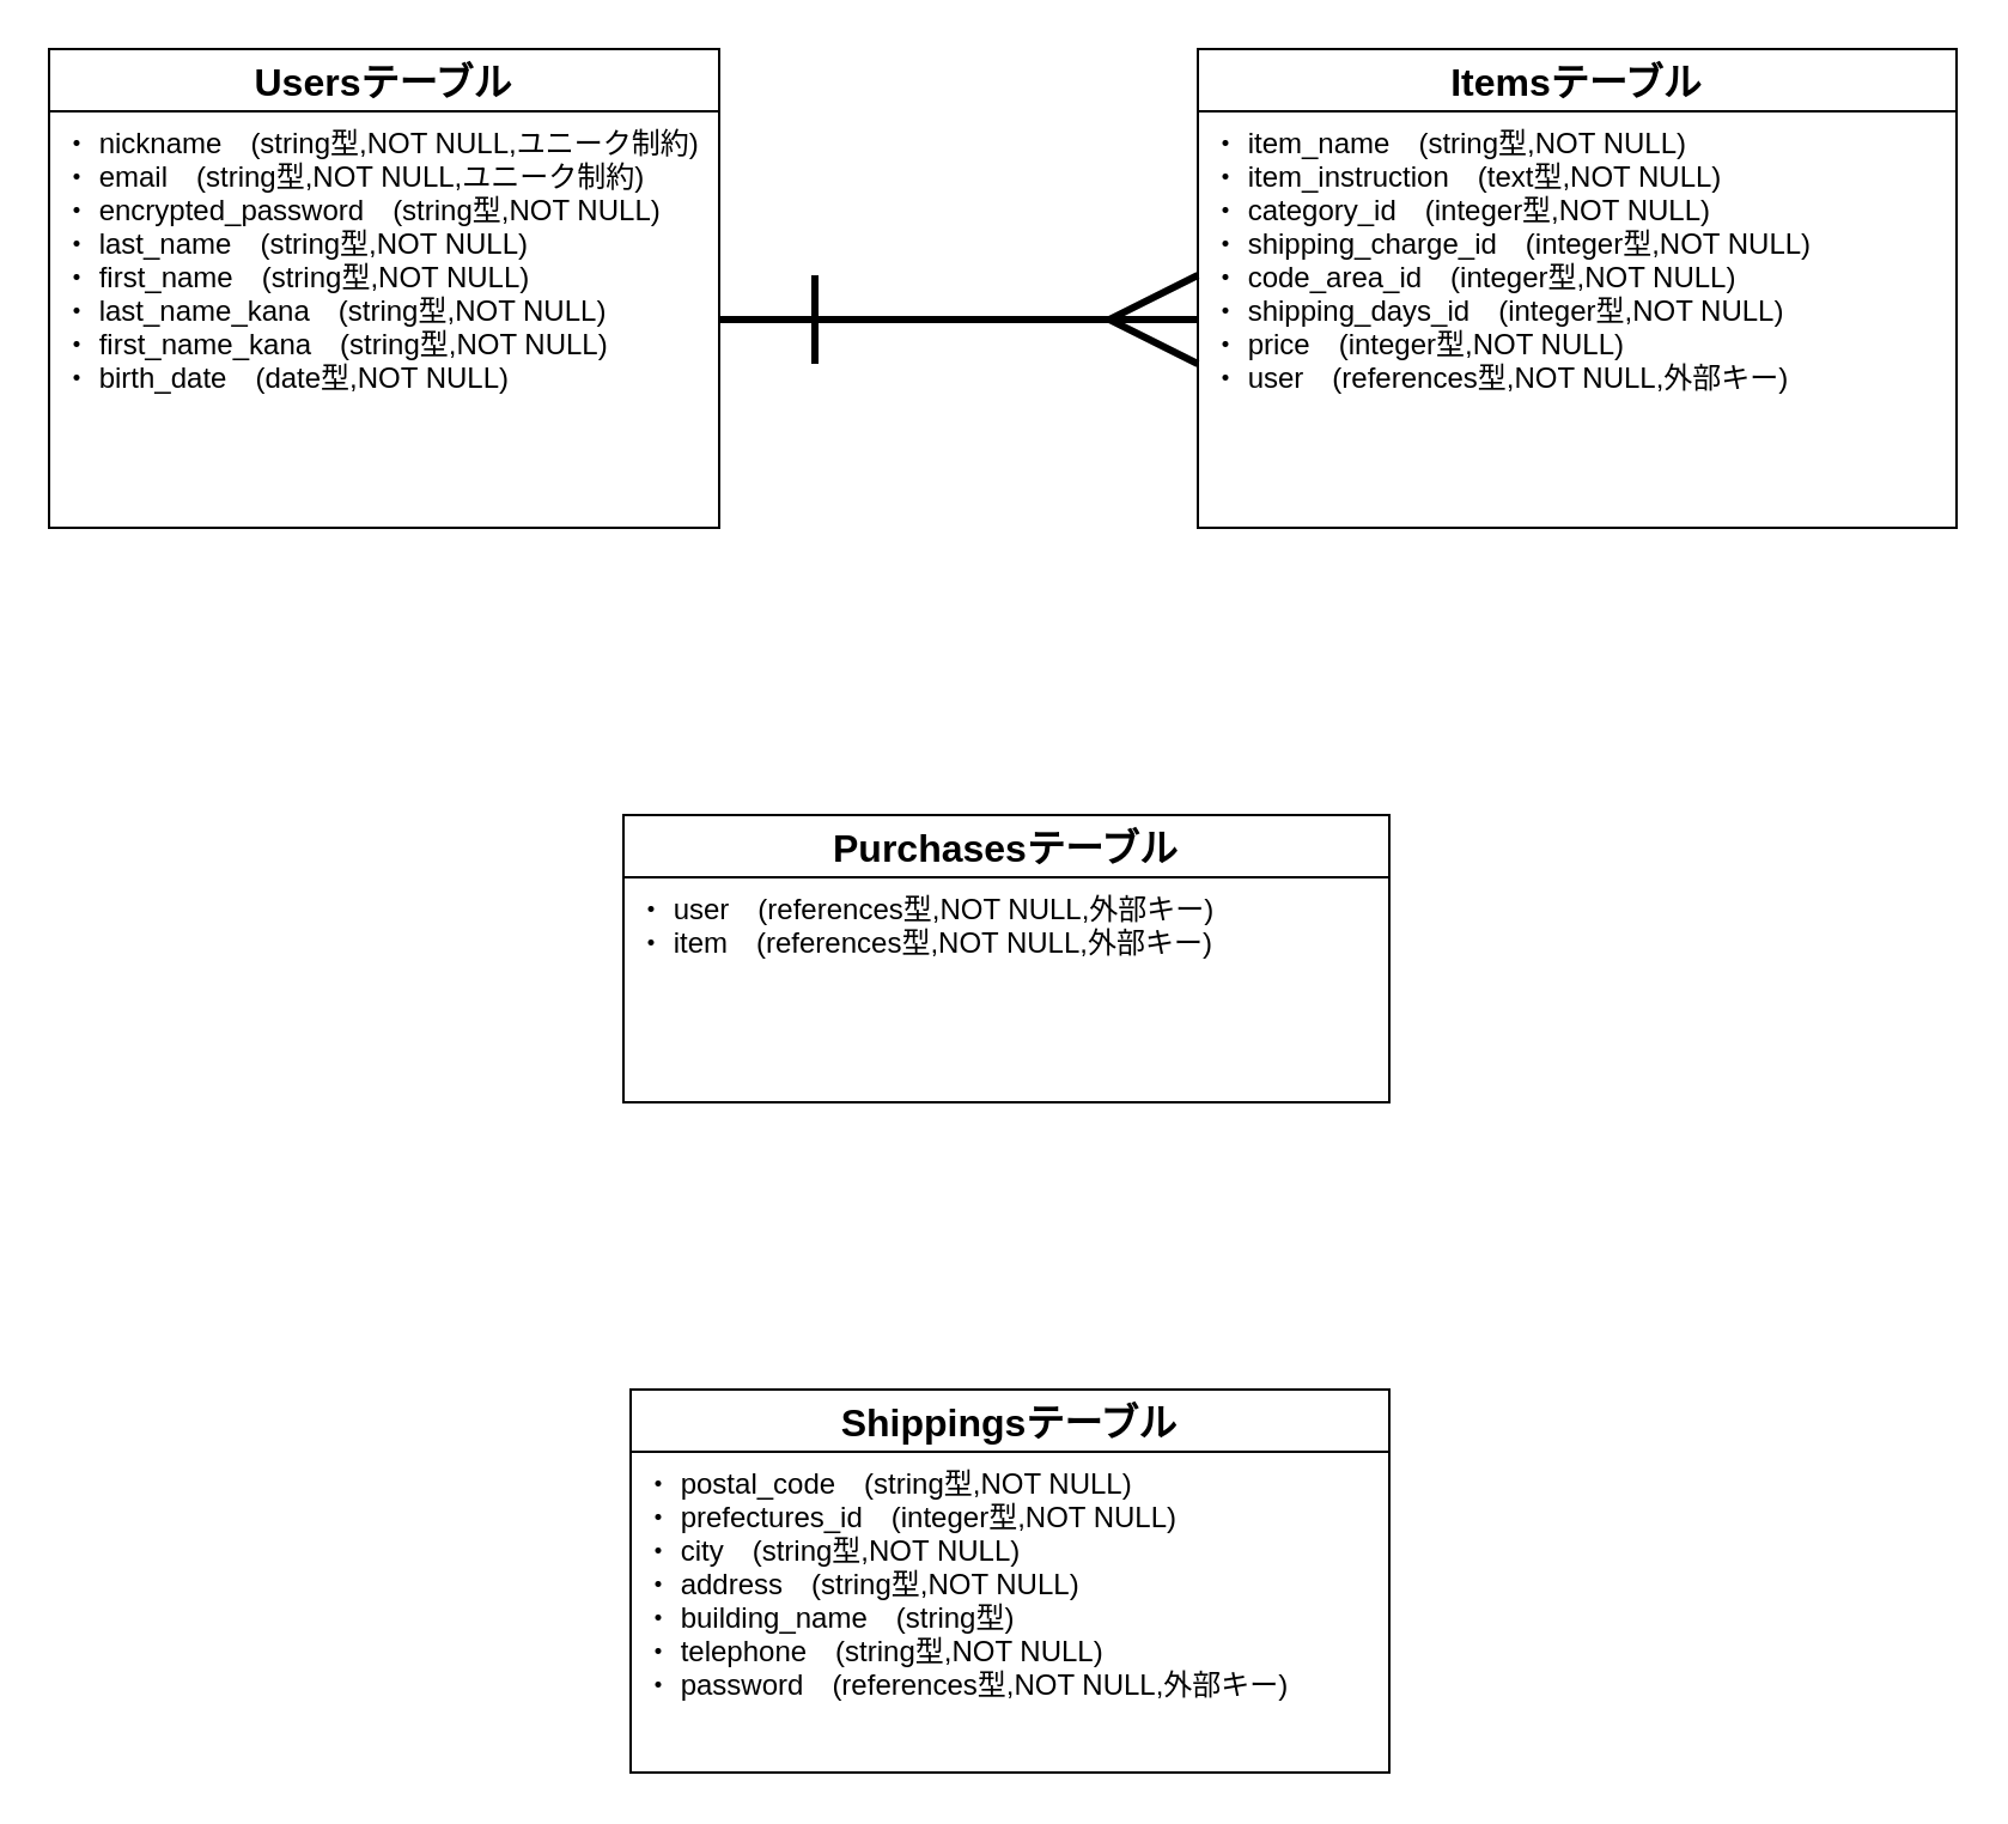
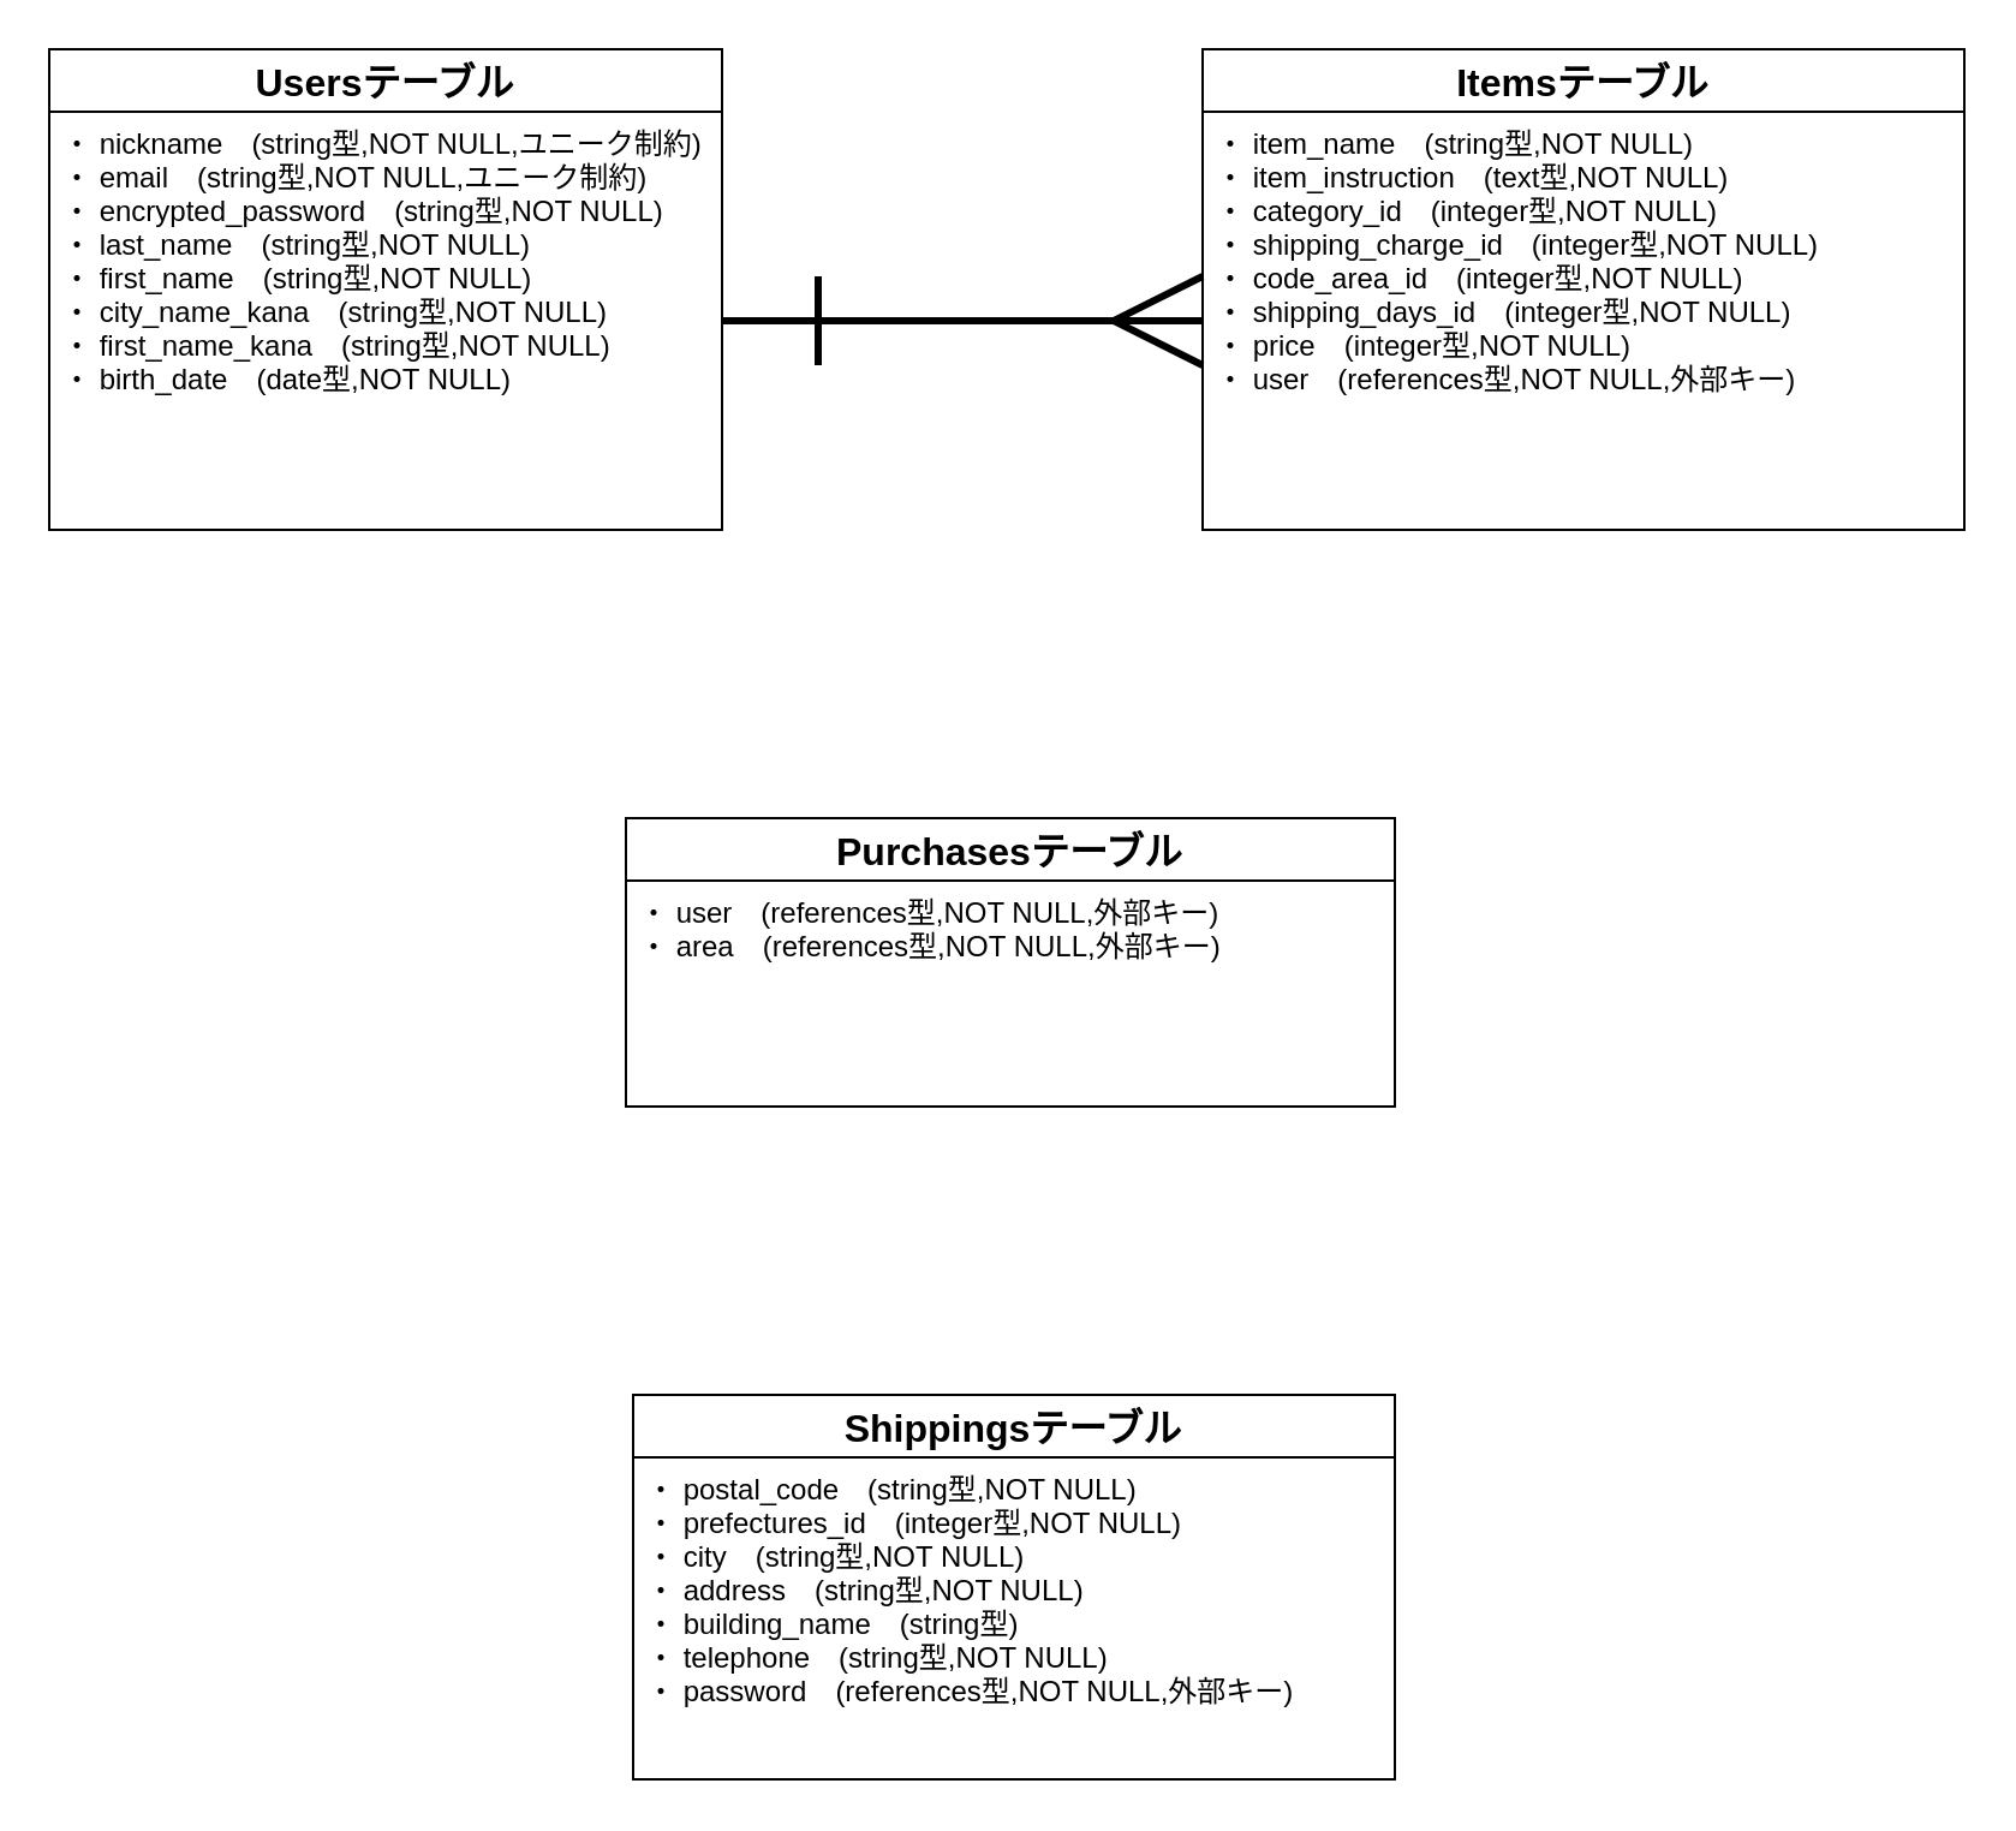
- <mxCell id="3" value="・ nickname　(string型,NOT NULL,ユニーク制約)&#10;・ email　(string型,NOT NULL,ユニーク制約)&#10;・ encrypted_password　(string型,NOT NULL)&#10;・ last_name　(string型,NOT NULL)&#10;・ first_name　(string型,NOT NULL)&#10;・ last_name_kana　(string型,NOT NULL)&#10;・ first_name_kana　(string型,NOT NULL)&#10;・ birth_date　(date型,NOT NULL)&#10;" style="text;strokeColor=none;fillColor=none;spacingLeft=4;spacingRight=4;overflow=hidden;rotatable=0;points=[[0,0.5],[1,0.5]];portConstraint=eastwest;fontSize=12;fontStyle=0;labelBackgroundColor=none;" parent="2" vertex="1"><mxGeometry y="26" width="280" height="174" as="geometry" /></mxCell>
+ <mxCell id="3" value="・ nickname　(string型,NOT NULL,ユニーク制約)&#10;・ email　(string型,NOT NULL,ユニーク制約)&#10;・ encrypted_password　(string型,NOT NULL)&#10;・ last_name　(string型,NOT NULL)&#10;・ first_name　(string型,NOT NULL)&#10;・ city_name_kana　(string型,NOT NULL)&#10;・ first_name_kana　(string型,NOT NULL)&#10;・ birth_date　(date型,NOT NULL)&#10;" style="text;strokeColor=none;fillColor=none;spacingLeft=4;spacingRight=4;overflow=hidden;rotatable=0;points=[[0,0.5],[1,0.5]];portConstraint=eastwest;fontSize=12;fontStyle=0;labelBackgroundColor=none;" parent="2" vertex="1"><mxGeometry y="26" width="280" height="174" as="geometry" /></mxCell>
- <mxCell id="11" value="・ user　(references型,NOT NULL,外部キー)&#10;・ item　(references型,NOT NULL,外部キー)&#10;" style="text;strokeColor=none;fillColor=none;spacingLeft=4;spacingRight=4;overflow=hidden;rotatable=0;points=[[0,0.5],[1,0.5]];portConstraint=eastwest;fontSize=12;fontStyle=0;labelBackgroundColor=none;" parent="10" vertex="1"><mxGeometry y="26" width="320" height="94" as="geometry" /></mxCell>
+ <mxCell id="11" value="・ user　(references型,NOT NULL,外部キー)&#10;・ area　(references型,NOT NULL,外部キー)&#10;" style="text;strokeColor=none;fillColor=none;spacingLeft=4;spacingRight=4;overflow=hidden;rotatable=0;points=[[0,0.5],[1,0.5]];portConstraint=eastwest;fontSize=12;fontStyle=0;labelBackgroundColor=none;" parent="10" vertex="1"><mxGeometry y="26" width="320" height="94" as="geometry" /></mxCell>
